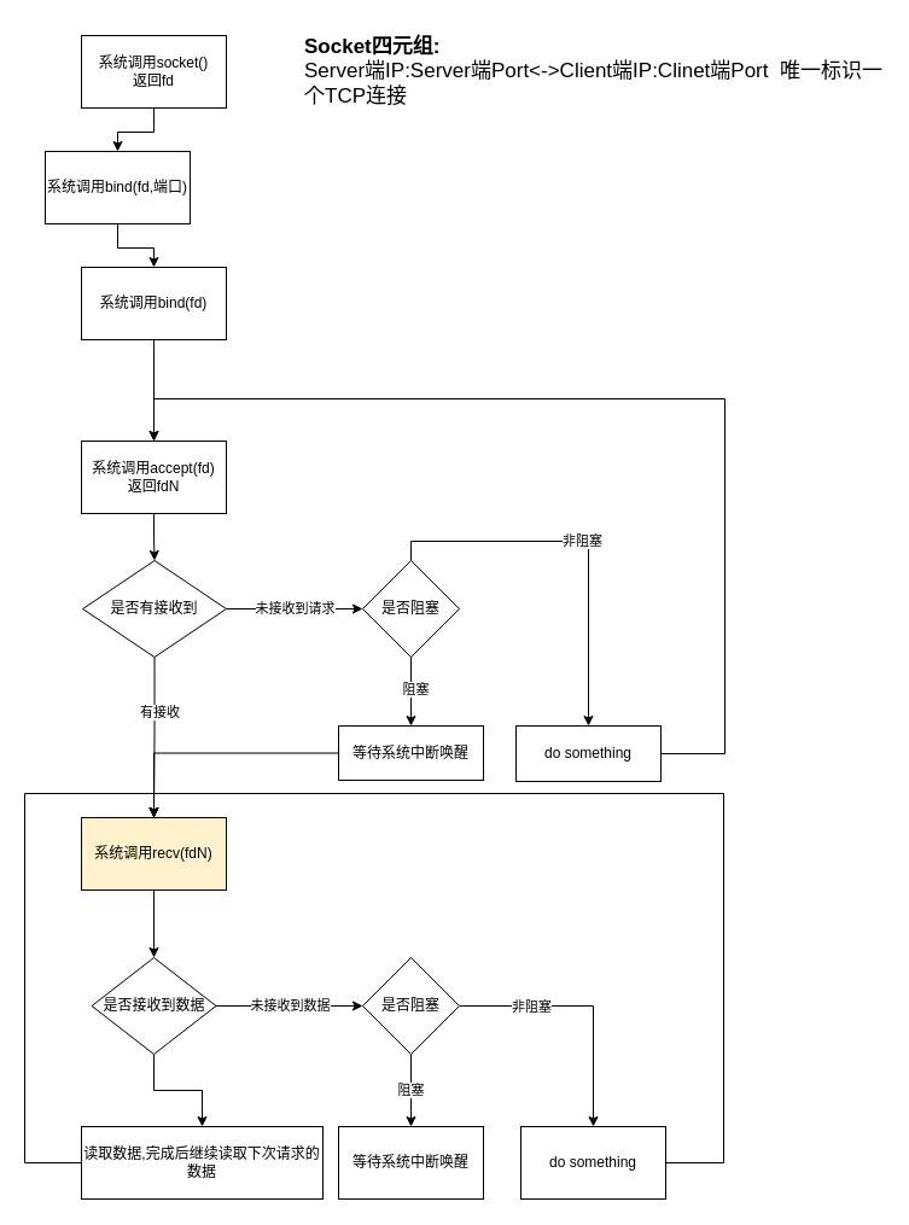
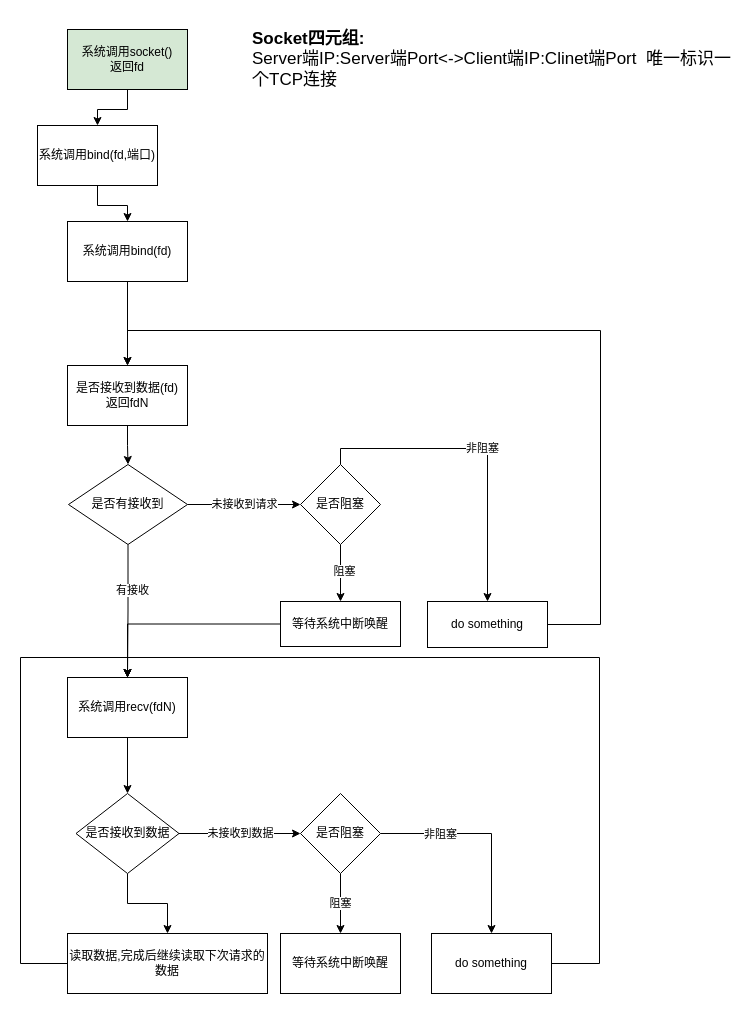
- <mxCell id="3" value="系统调用socket()&lt;br&gt;返回fd" style="rounded=0;whiteSpace=wrap;html=1;" vertex="1" parent="1"><mxGeometry x="67" y="29" width="120" height="60" as="geometry" /></mxCell>
+ <mxCell id="3" value="系统调用socket()&lt;br&gt;返回fd" style="rounded=0;whiteSpace=wrap;html=1;fillColor=#d5e8d4;" vertex="1" parent="1"><mxGeometry x="67" y="29" width="120" height="60" as="geometry" /></mxCell>
- <mxCell id="10" value="系统调用accept(fd)&lt;br&gt;返回fdN" style="rounded=0;whiteSpace=wrap;html=1;align=center;" vertex="1" parent="1"><mxGeometry x="67" y="365" width="120" height="60" as="geometry" /></mxCell>
+ <mxCell id="10" value="是否接收到数据(fd)&lt;br&gt;返回fdN" style="rounded=0;whiteSpace=wrap;html=1;align=center;" vertex="1" parent="1"><mxGeometry x="67" y="365" width="120" height="60" as="geometry" /></mxCell>
- <mxCell id="12" value="系统调用recv(fdN)" style="rounded=0;whiteSpace=wrap;html=1;align=center;fillColor=#fff2cc;" vertex="1" parent="1"><mxGeometry x="67" y="677" width="120" height="60" as="geometry" /></mxCell>
+ <mxCell id="12" value="系统调用recv(fdN)" style="rounded=0;whiteSpace=wrap;html=1;align=center;" vertex="1" parent="1"><mxGeometry x="67" y="677" width="120" height="60" as="geometry" /></mxCell>
